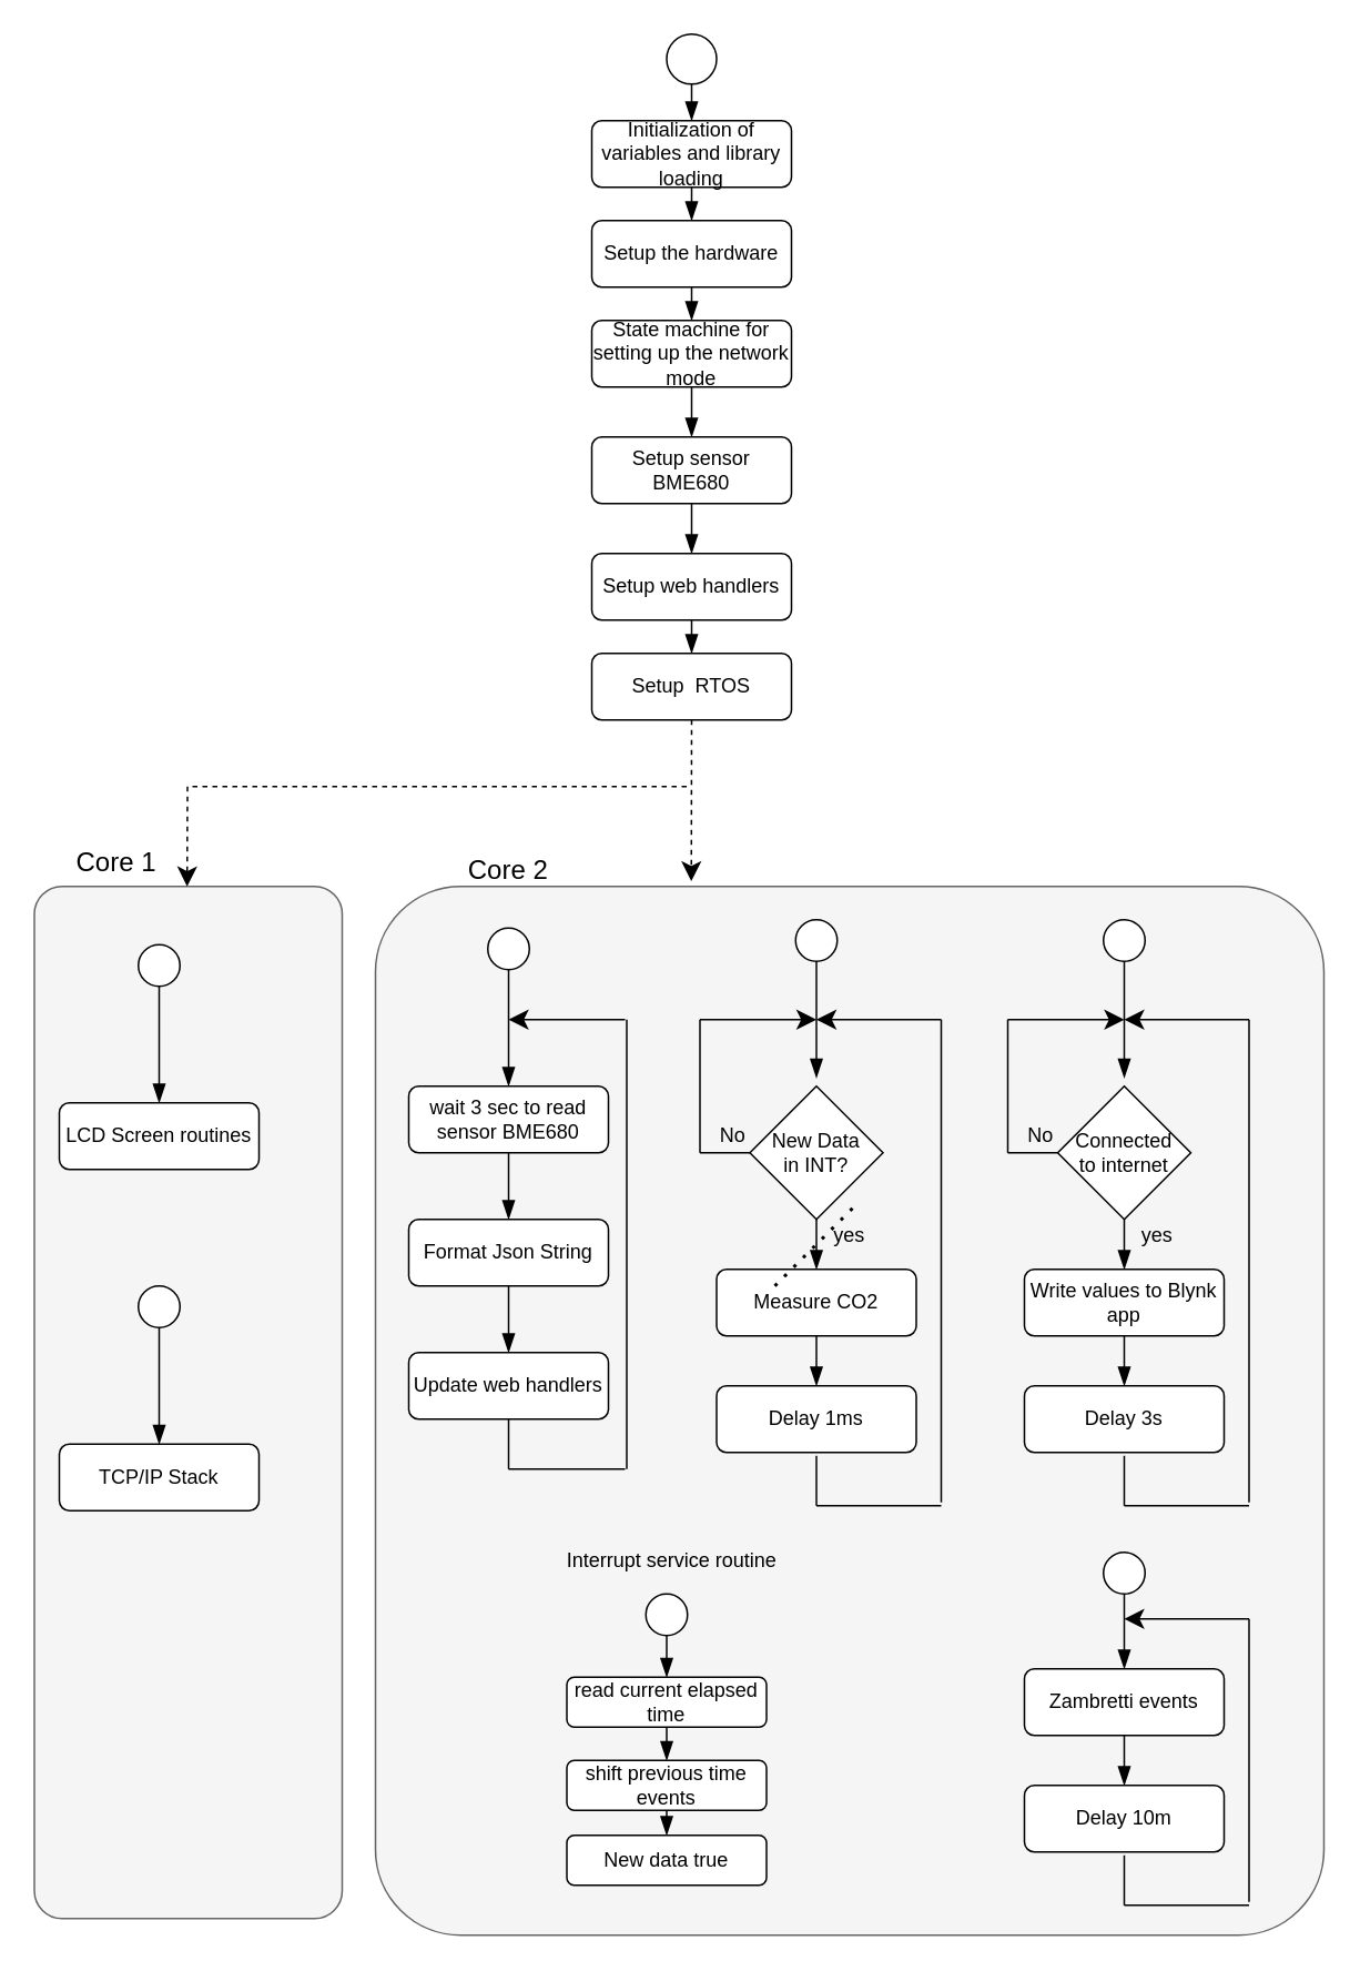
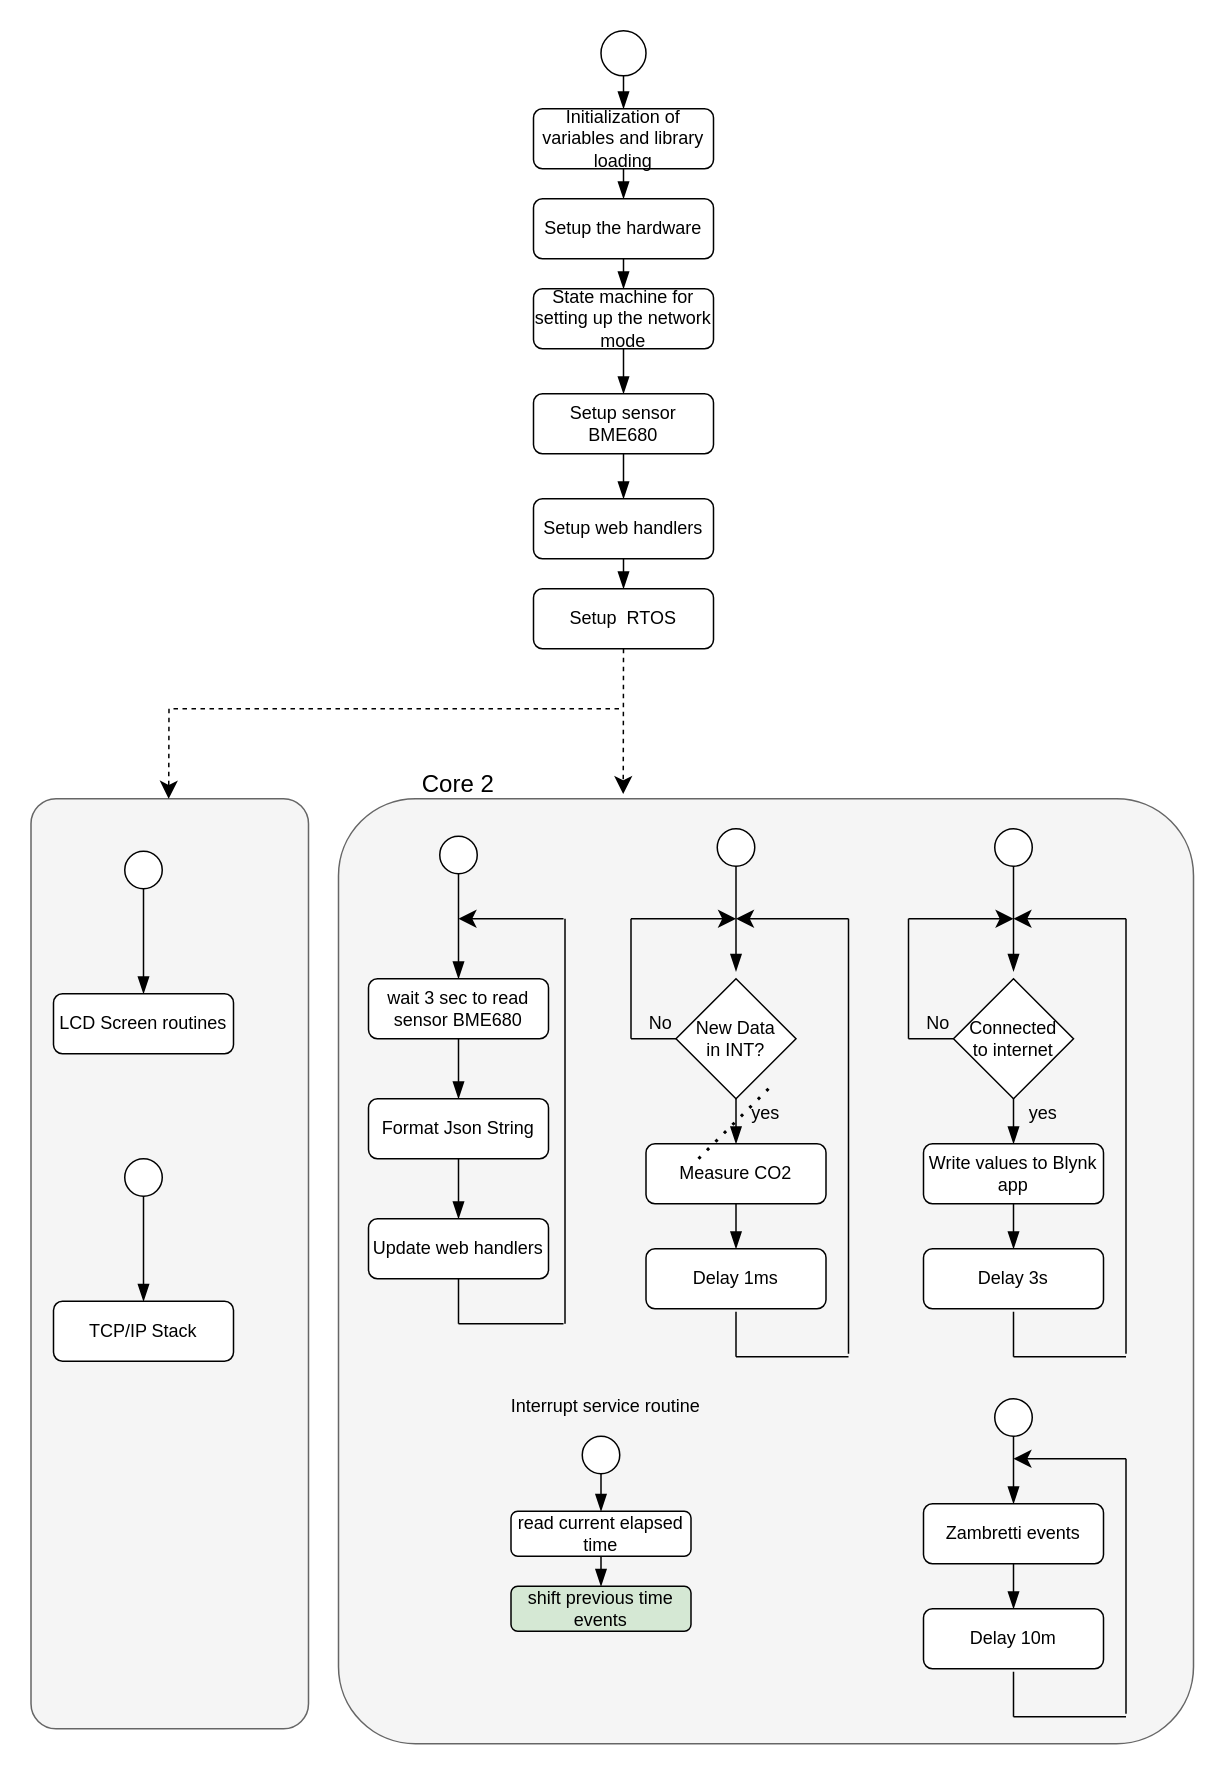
- <mxCell id="87" value="&lt;font style=&quot;font-size: 16px&quot;&gt;Core 1&lt;/font&gt;" style="text;html=1;strokeColor=none;fillColor=none;align=center;verticalAlign=middle;whiteSpace=wrap;rounded=0;hachureGap=4;pointerEvents=0;" vertex="1" parent="1"><mxGeometry x="42.5" y="502" width="52.5" height="30" as="geometry" /></mxCell>
- <mxCell id="77" value="shift previous time events" style="rounded=1;whiteSpace=wrap;html=1;hachureGap=4;pointerEvents=0;" vertex="1" parent="1"><mxGeometry x="340" y="1057" width="120" height="30" as="geometry" /></mxCell>
+ <mxCell id="77" value="shift previous time events" style="rounded=1;whiteSpace=wrap;html=1;hachureGap=4;pointerEvents=0;fillColor=#d5e8d4;" vertex="1" parent="1"><mxGeometry x="340" y="1057" width="120" height="30" as="geometry" /></mxCell>
- <mxCell id="76" style="edgeStyle=none;curved=1;rounded=0;orthogonalLoop=1;jettySize=auto;html=1;entryX=0.5;entryY=0;entryDx=0;entryDy=0;endArrow=blockThin;endFill=1;startSize=14;endSize=9;sourcePerimeterSpacing=-1;targetPerimeterSpacing=0;" edge="1" parent="1" source="77" target="78"><mxGeometry relative="1" as="geometry" /></mxCell>
- <mxCell id="78" value="New data true" style="rounded=1;whiteSpace=wrap;html=1;hachureGap=4;pointerEvents=0;" vertex="1" parent="1"><mxGeometry x="340" y="1102" width="120" height="30" as="geometry" /></mxCell>
